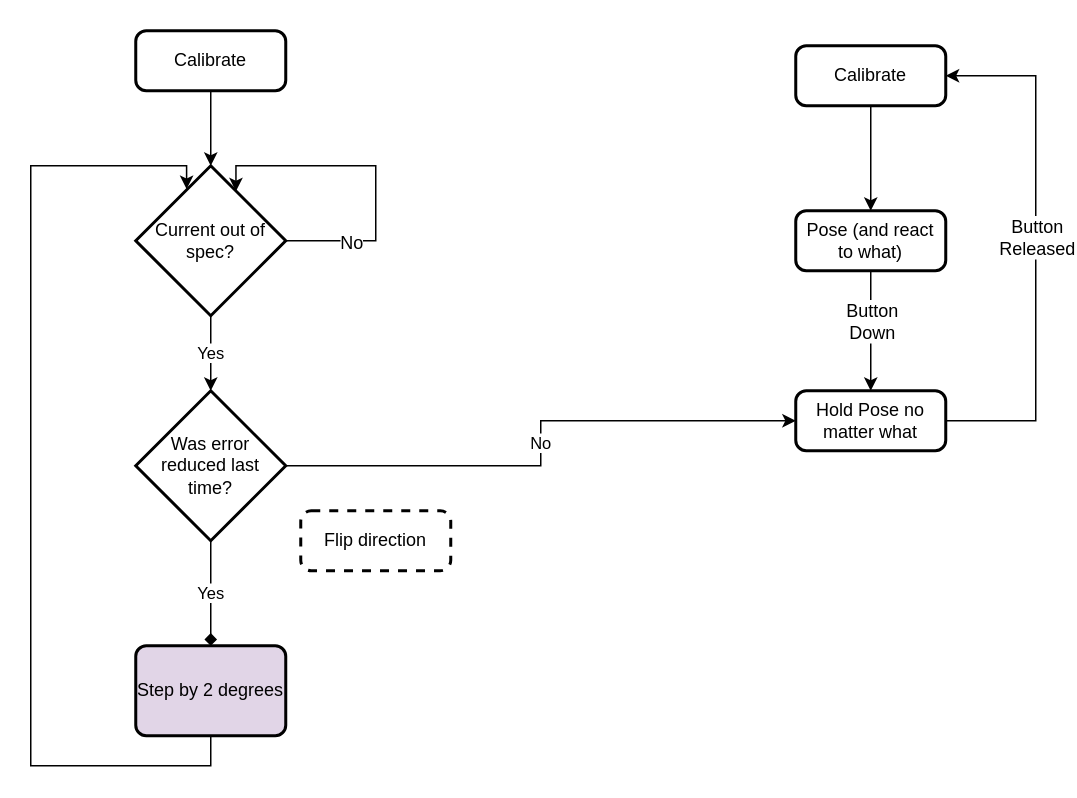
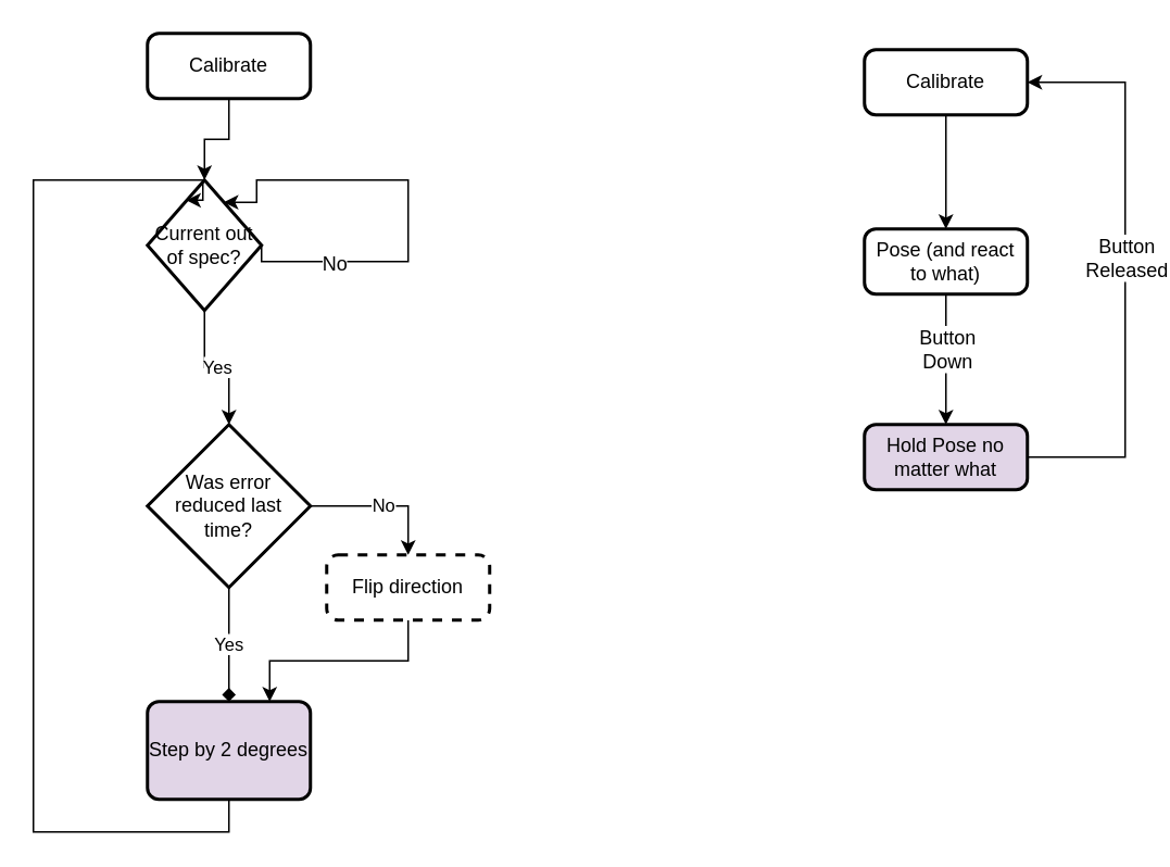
- <mxCell id="7" value="Current out of spec?" style="strokeWidth=2;html=1;shape=mxgraph.flowchart.decision;whiteSpace=wrap;" vertex="1" parent="1"><mxGeometry x="90" y="110" width="100" height="100" as="geometry" /></mxCell>
+ <mxCell id="7" value="Current out of spec?" style="strokeWidth=2;html=1;shape=mxgraph.flowchart.decision;whiteSpace=wrap;" vertex="1" parent="1"><mxGeometry x="90" y="110" width="70" height="80" as="geometry" /></mxCell>
- <mxCell id="22" value="Hold Pose no matter what" style="rounded=1;whiteSpace=wrap;html=1;absoluteArcSize=1;arcSize=14;strokeWidth=2;" vertex="1" parent="1"><mxGeometry x="530" y="260" width="100" height="40" as="geometry" /></mxCell>
+ <mxCell id="22" value="Hold Pose no matter what" style="rounded=1;whiteSpace=wrap;html=1;absoluteArcSize=1;arcSize=14;strokeWidth=2;fillColor=#e1d5e7;" vertex="1" parent="1"><mxGeometry x="530" y="260" width="100" height="40" as="geometry" /></mxCell>
- <mxCell id="8" value="No" style="edgeStyle=orthogonalEdgeStyle;rounded=0;orthogonalLoop=1;jettySize=auto;html=1;" edge="1" parent="1" source="10" target="22"><mxGeometry relative="1" as="geometry"><mxPoint x="270" y="310" as="targetPoint" /></mxGeometry></mxCell>
+ <mxCell id="8" value="No" style="edgeStyle=orthogonalEdgeStyle;rounded=0;orthogonalLoop=1;jettySize=auto;html=1;entryX=0.5;entryY=0;entryDx=0;entryDy=0;" edge="1" parent="1" source="10" target="12"><mxGeometry relative="1" as="geometry"><mxPoint x="270" y="310" as="targetPoint" /></mxGeometry></mxCell>
+ <mxCell id="11" style="edgeStyle=orthogonalEdgeStyle;rounded=0;orthogonalLoop=1;jettySize=auto;html=1;exitX=0.5;exitY=1;exitDx=0;exitDy=0;entryX=0.75;entryY=0;entryDx=0;entryDy=0;" edge="1" parent="1" source="12" target="14"><mxGeometry relative="1" as="geometry" /></mxCell>
